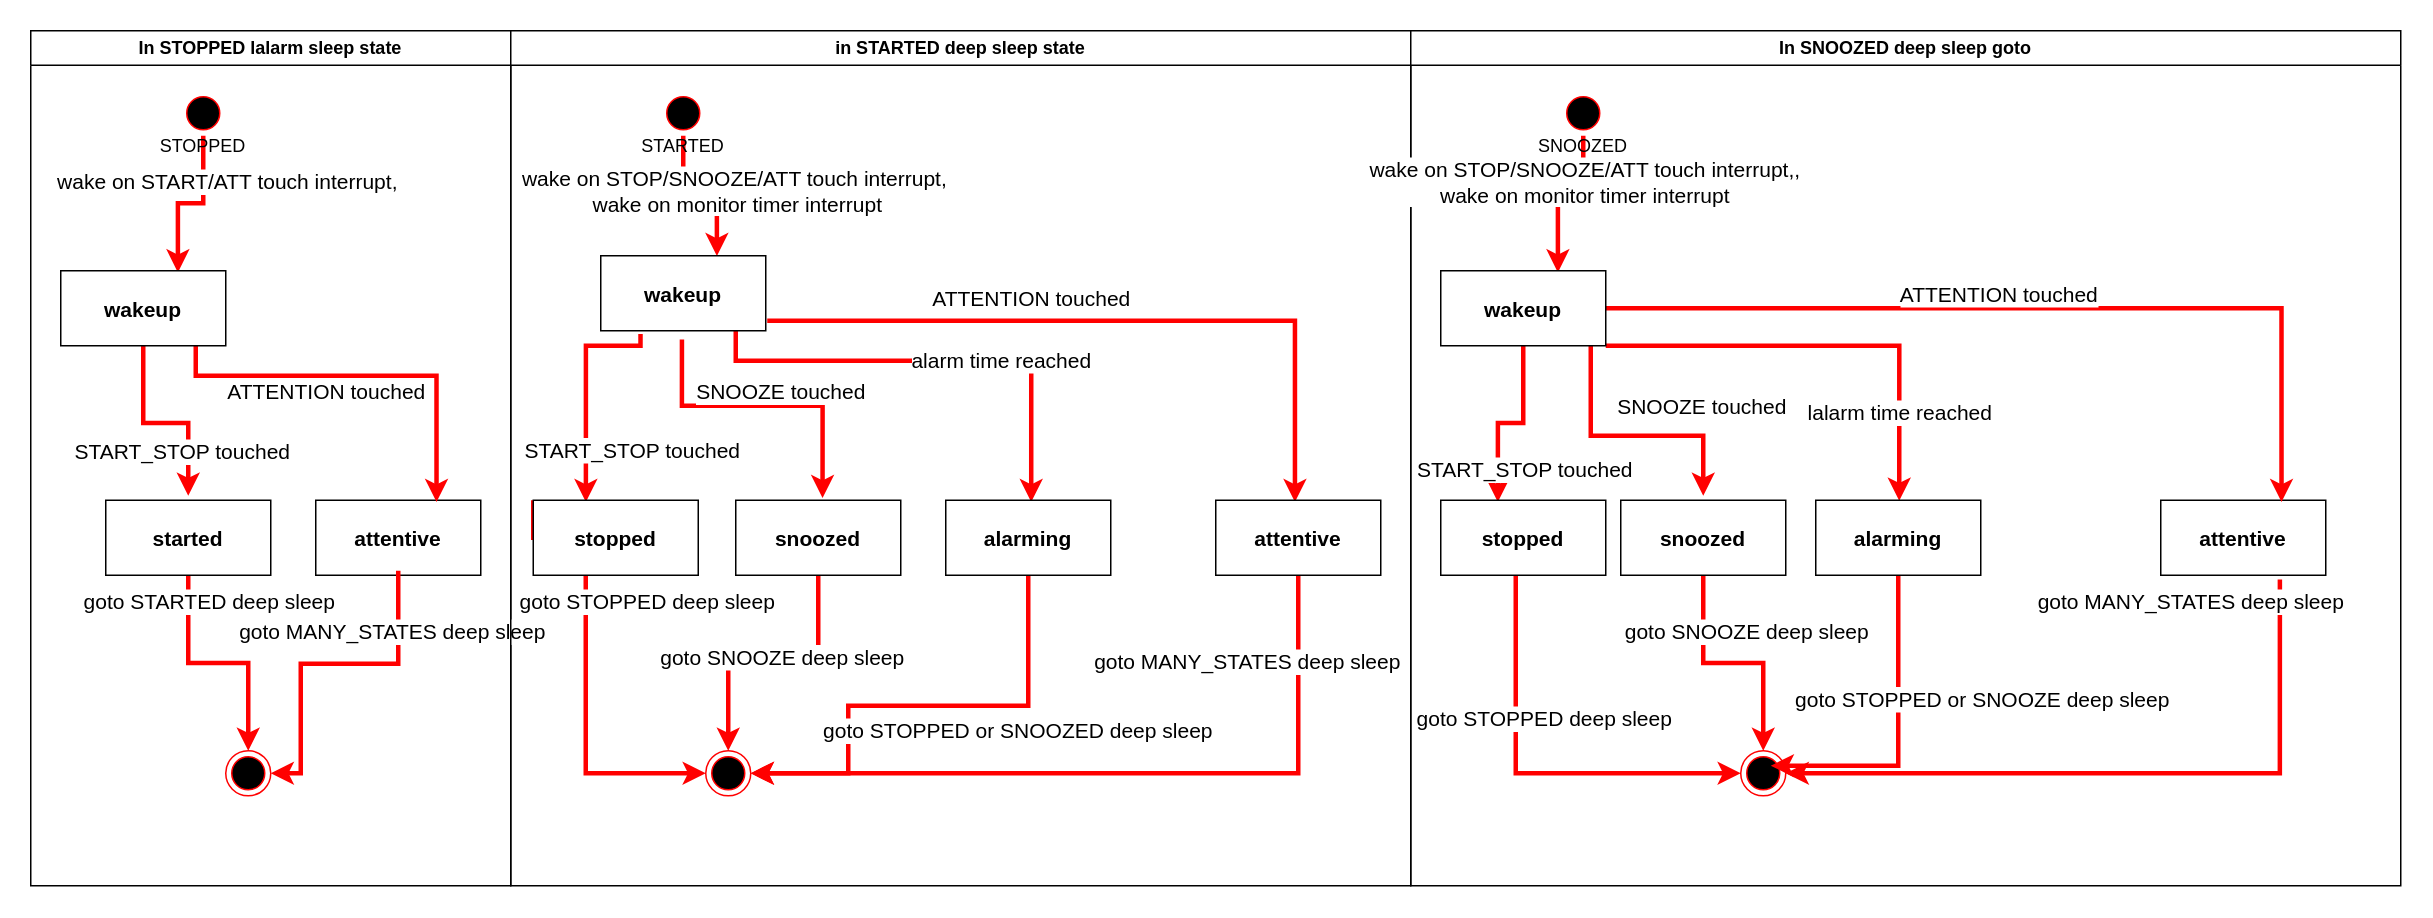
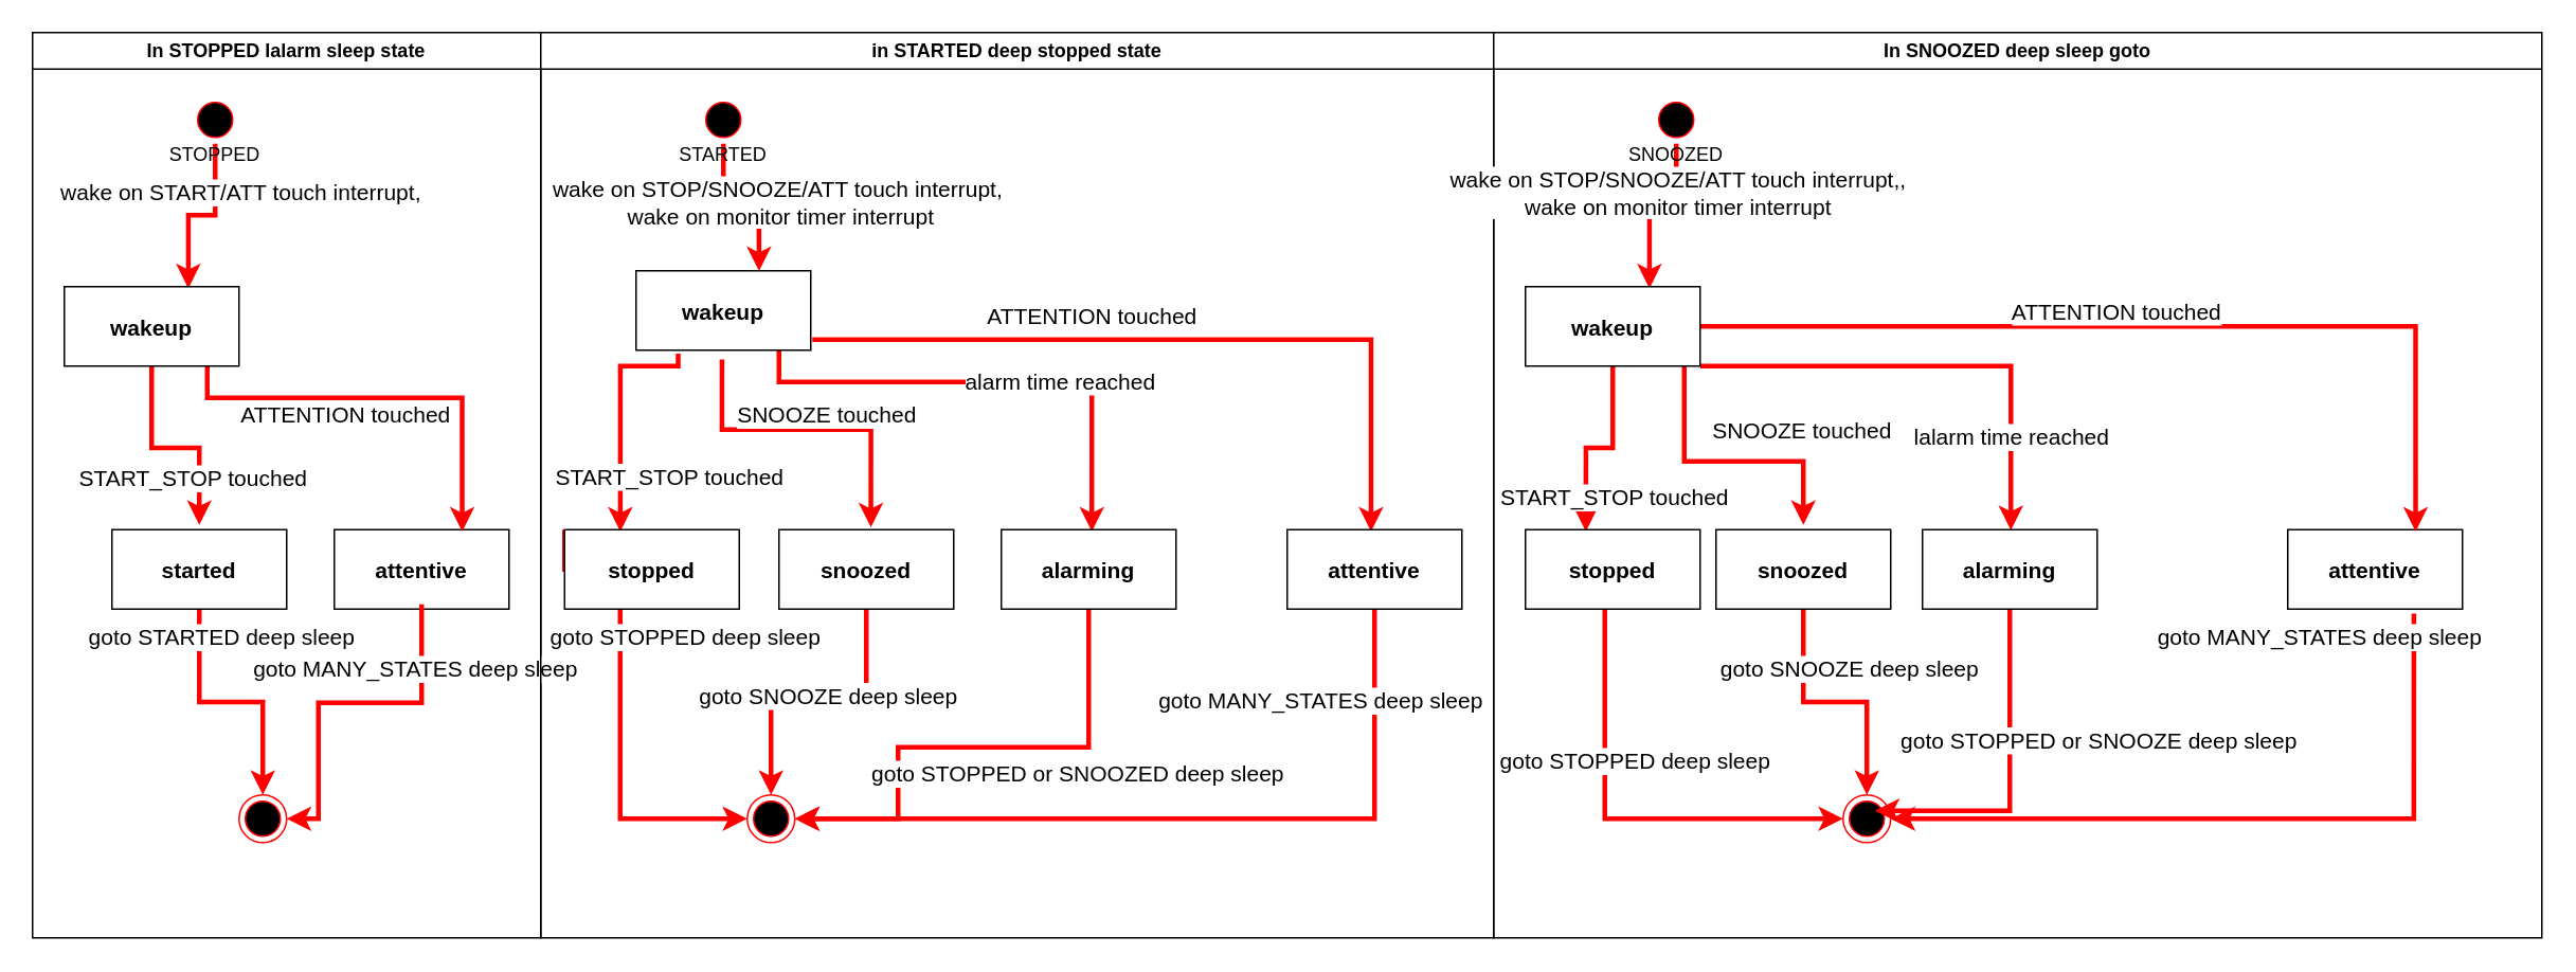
- <mxCell id="18" value="in STARTED deep sleep state" style="swimlane;whiteSpace=wrap;startSize=23;" parent="1" vertex="1"><mxGeometry x="340" y="20" width="600" height="570" as="geometry" /></mxCell>
+ <mxCell id="18" value="in STARTED deep stopped state" style="swimlane;whiteSpace=wrap;startSize=23;" parent="1" vertex="1"><mxGeometry x="340" y="20" width="600" height="570" as="geometry" /></mxCell>
